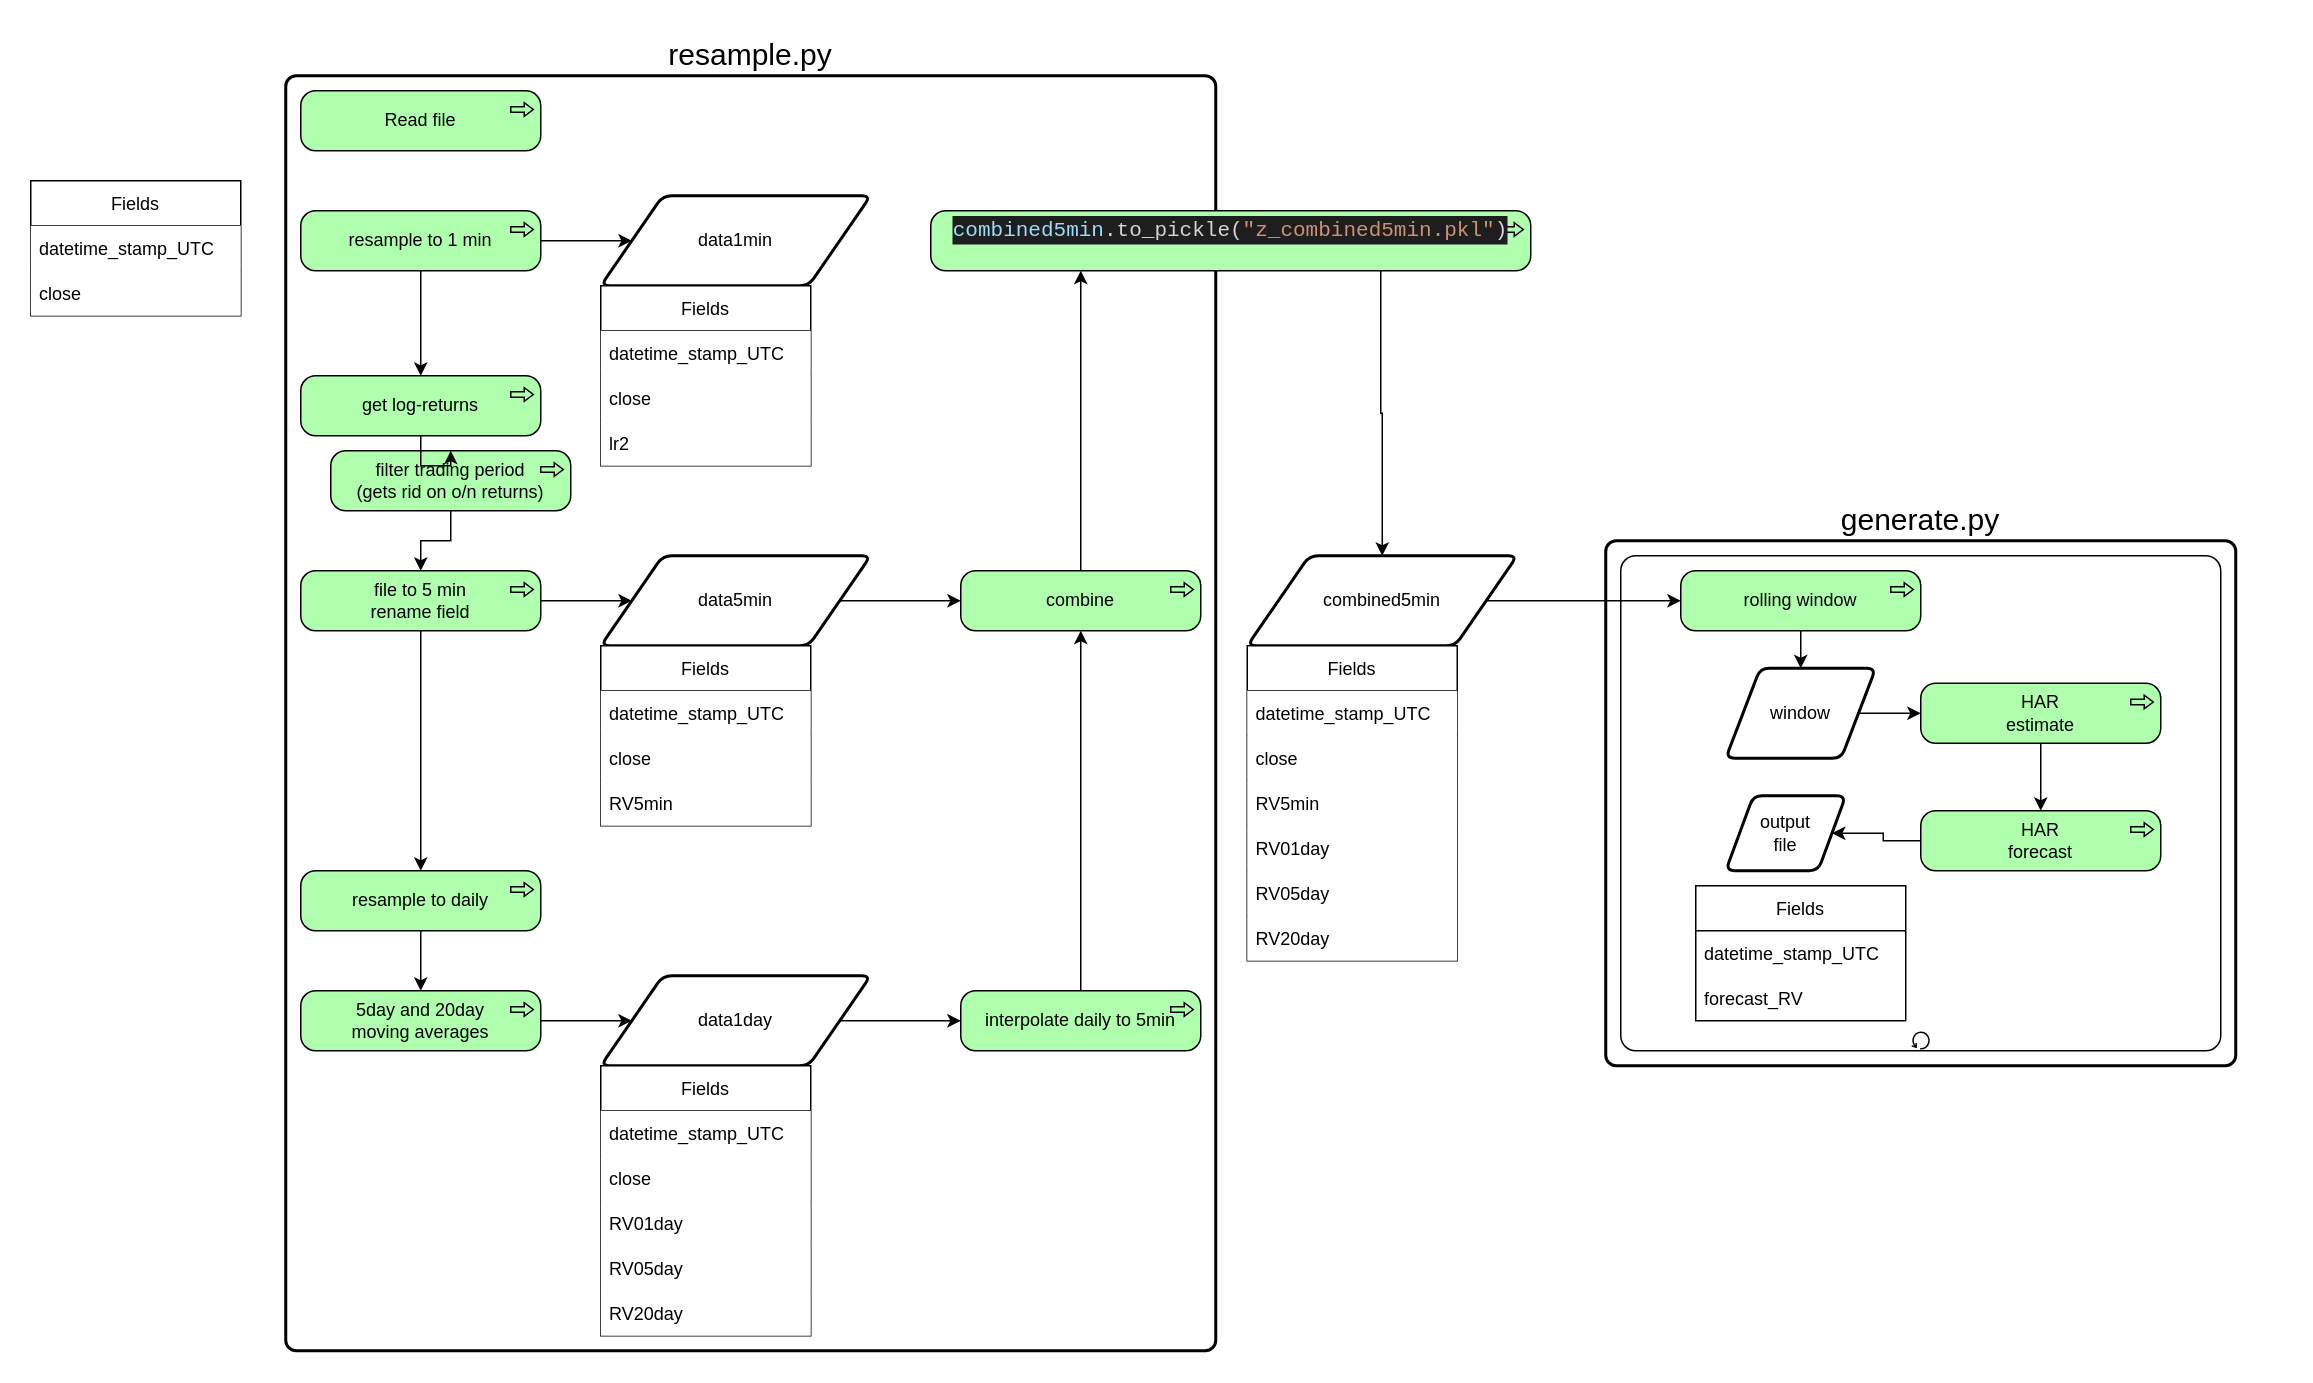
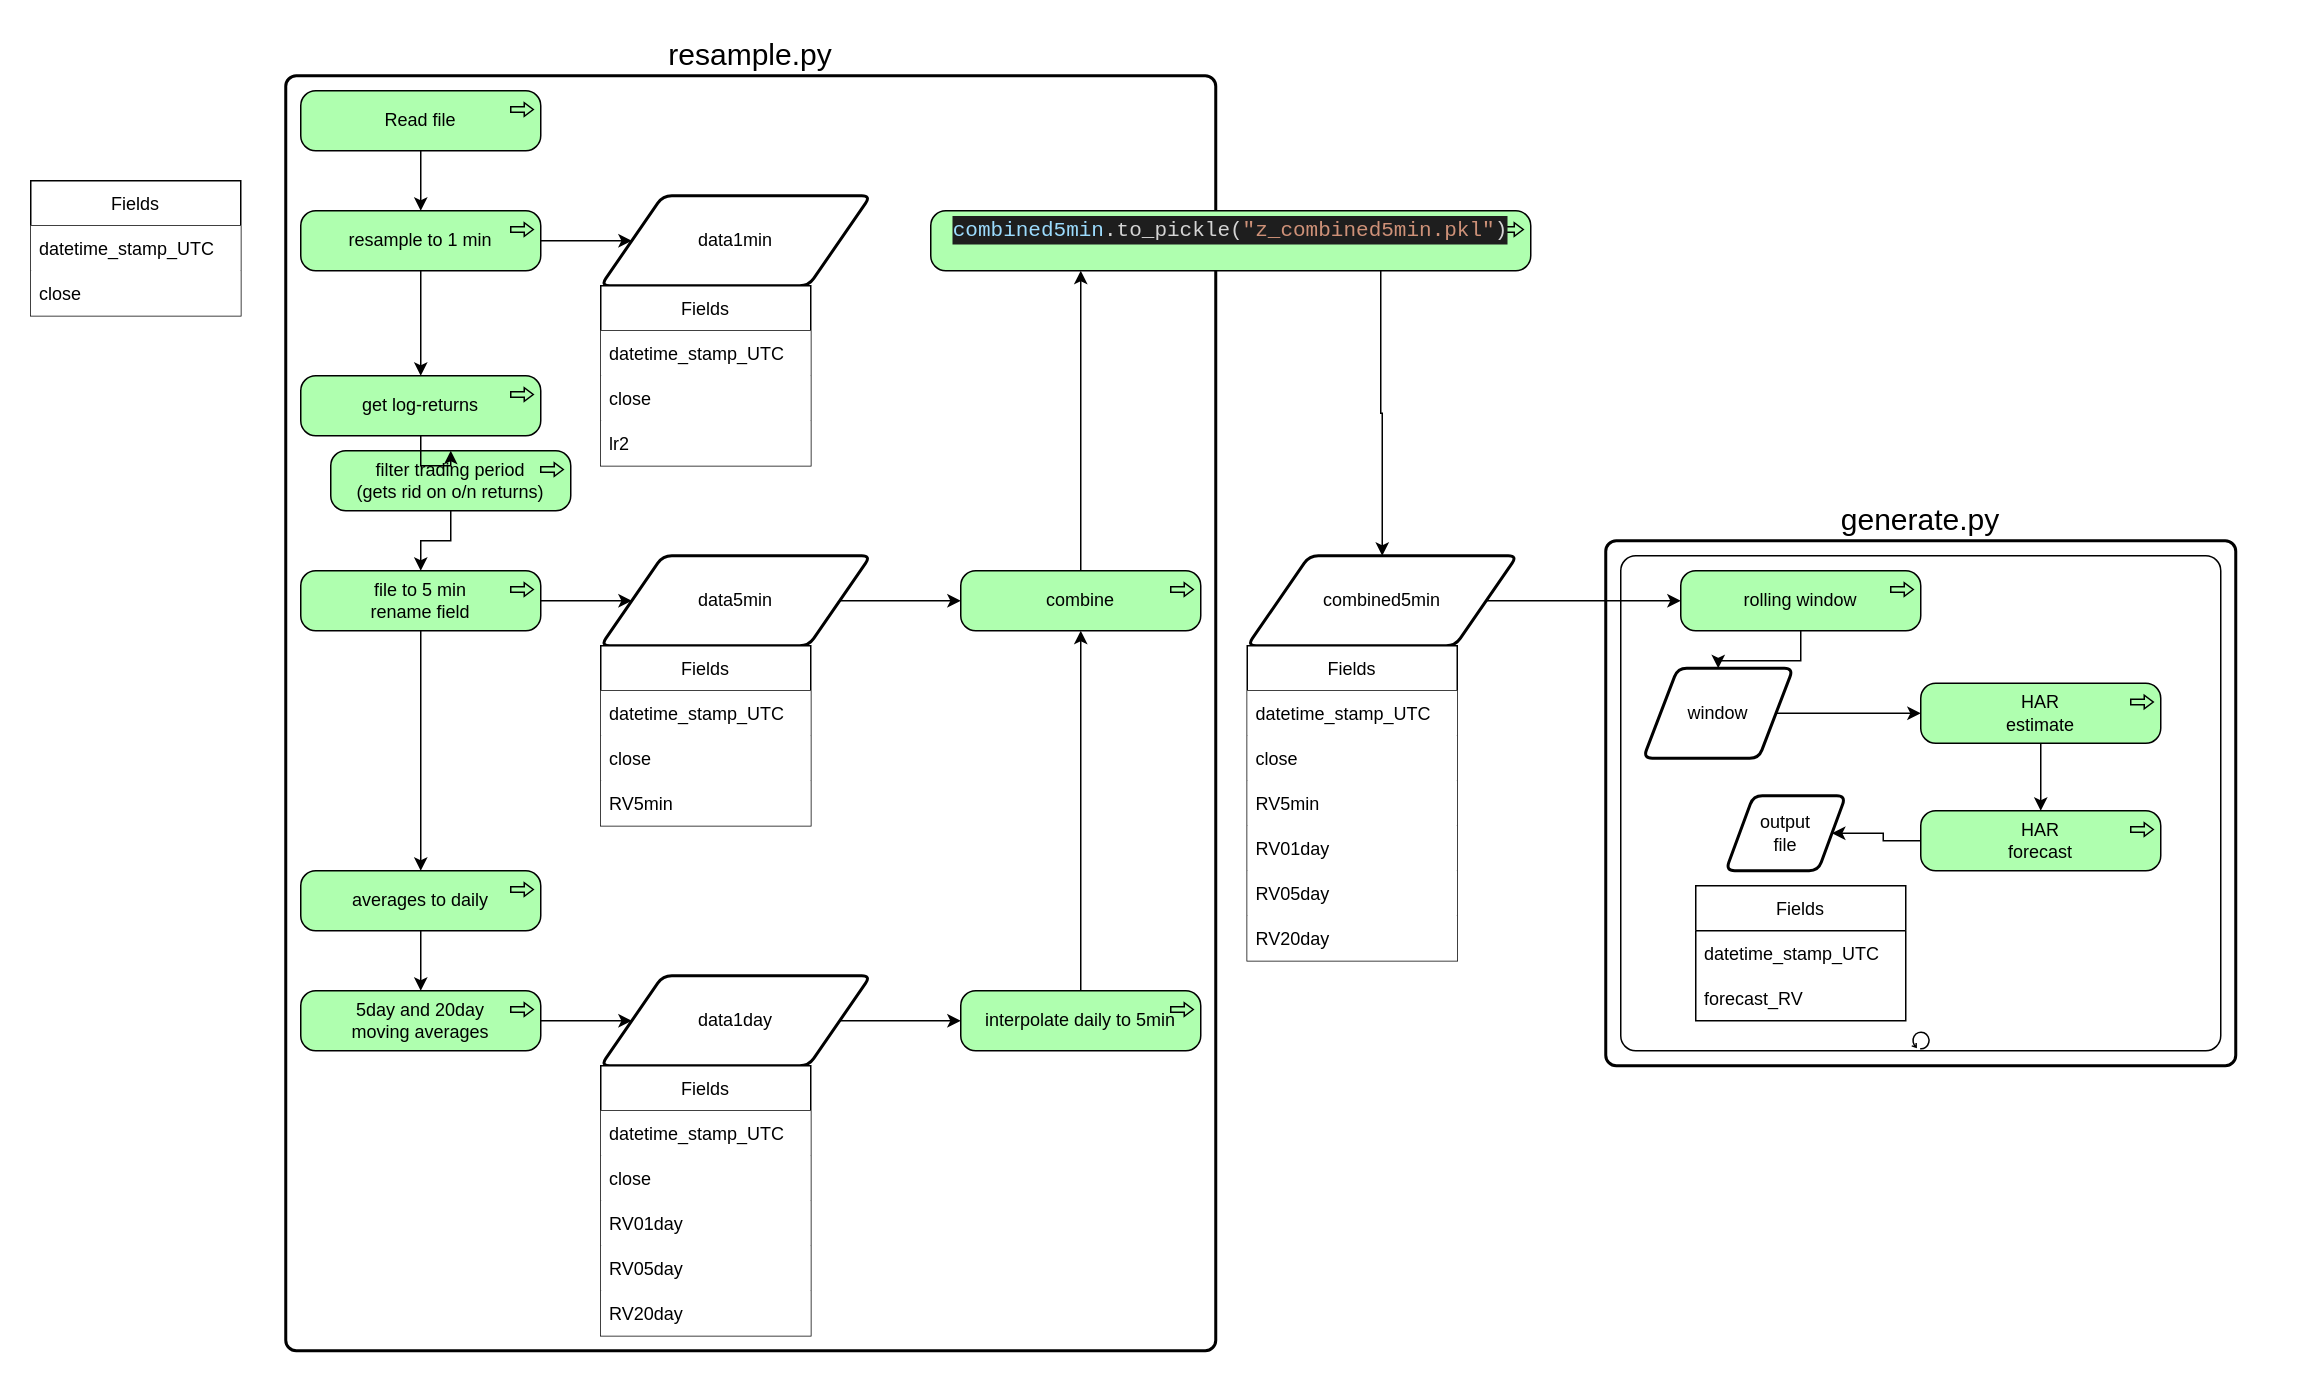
+ <mxCell id="9" value="" style="edgeStyle=orthogonalEdgeStyle;rounded=0;orthogonalLoop=1;jettySize=auto;html=1;fontColor=#000000;" edge="1" parent="1" source="10" target="13"><mxGeometry relative="1" as="geometry" /></mxCell>
- <mxCell id="59" value="window" style="shape=parallelogram;html=1;strokeWidth=2;perimeter=parallelogramPerimeter;whiteSpace=wrap;rounded=1;arcSize=12;size=0.23;fontColor=#000000;" vertex="1" parent="1"><mxGeometry x="1150" y="445" width="100" height="60" as="geometry" /></mxCell>
+ <mxCell id="59" value="window" style="shape=parallelogram;html=1;strokeWidth=2;perimeter=parallelogramPerimeter;whiteSpace=wrap;rounded=1;arcSize=12;size=0.23;fontColor=#000000;" vertex="1" parent="1"><mxGeometry x="1095" y="445" width="100" height="60" as="geometry" /></mxCell>
- <mxCell id="28" value="resample to daily" style="html=1;outlineConnect=0;whiteSpace=wrap;fillColor=#AFFFAF;shape=mxgraph.archimate3.application;appType=proc;archiType=rounded;fontColor=#000000;" vertex="1" parent="1"><mxGeometry x="200" y="580" width="160" height="40" as="geometry" /></mxCell>
+ <mxCell id="28" value="averages to daily" style="html=1;outlineConnect=0;whiteSpace=wrap;fillColor=#AFFFAF;shape=mxgraph.archimate3.application;appType=proc;archiType=rounded;fontColor=#000000;" vertex="1" parent="1"><mxGeometry x="200" y="580" width="160" height="40" as="geometry" /></mxCell>
